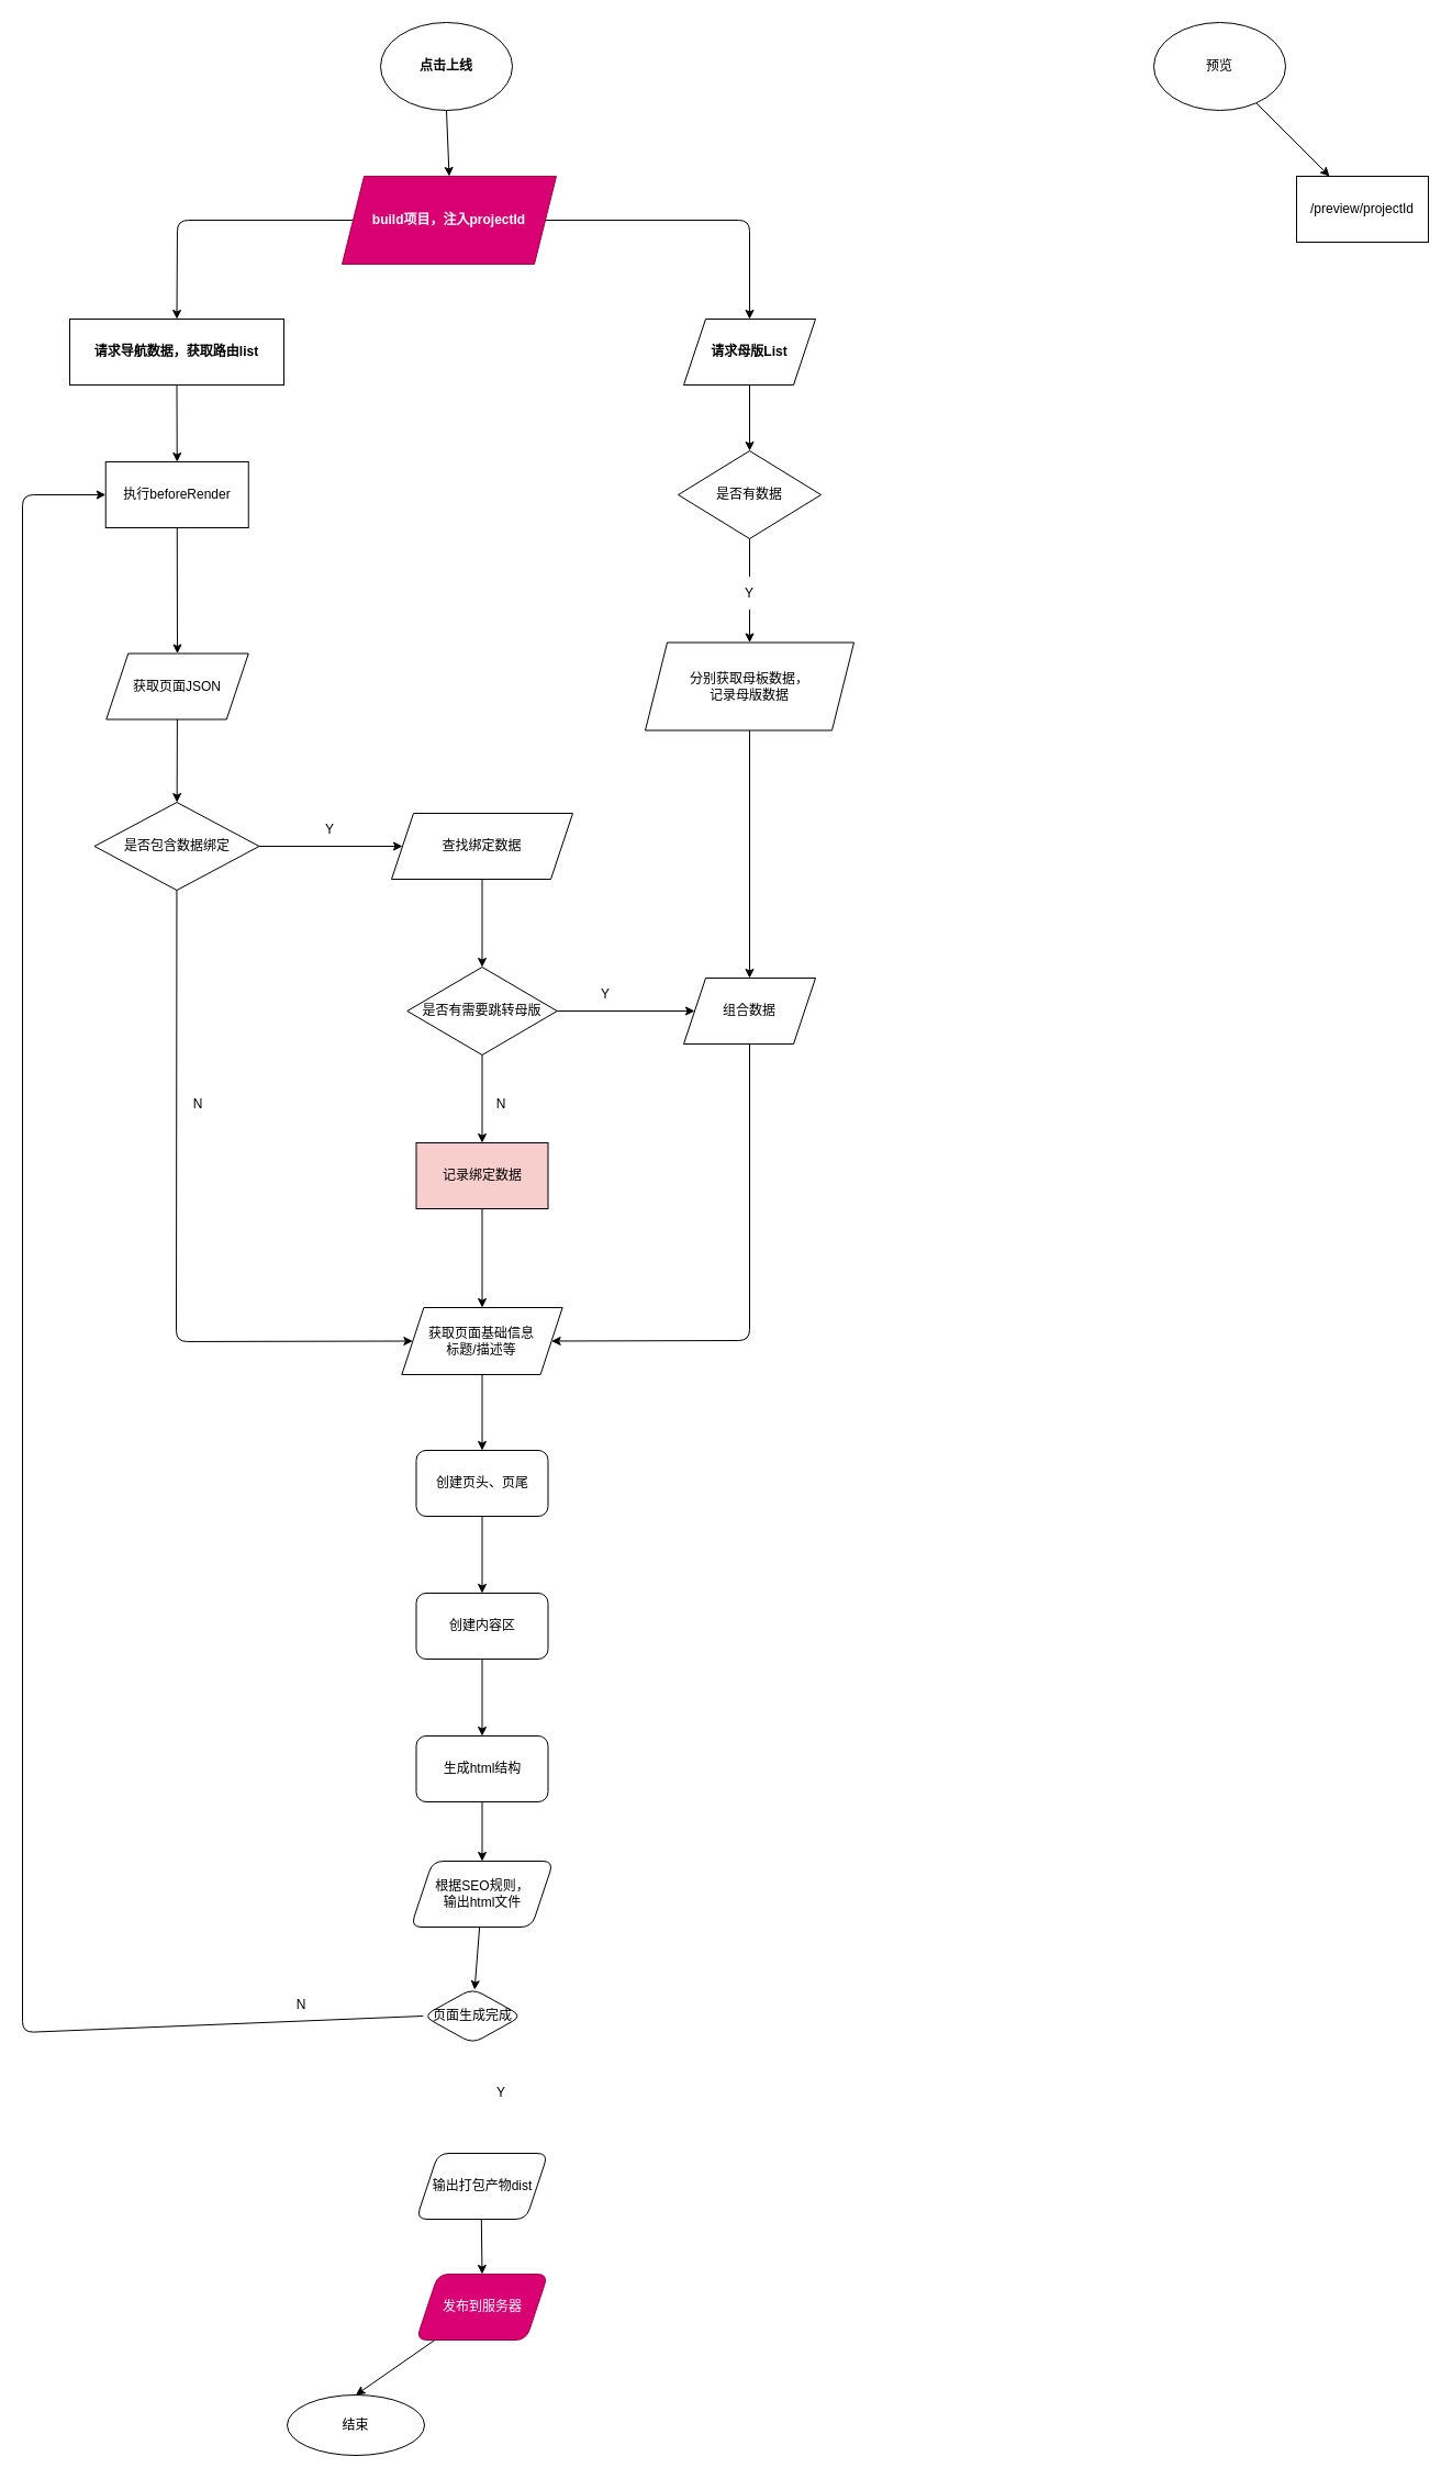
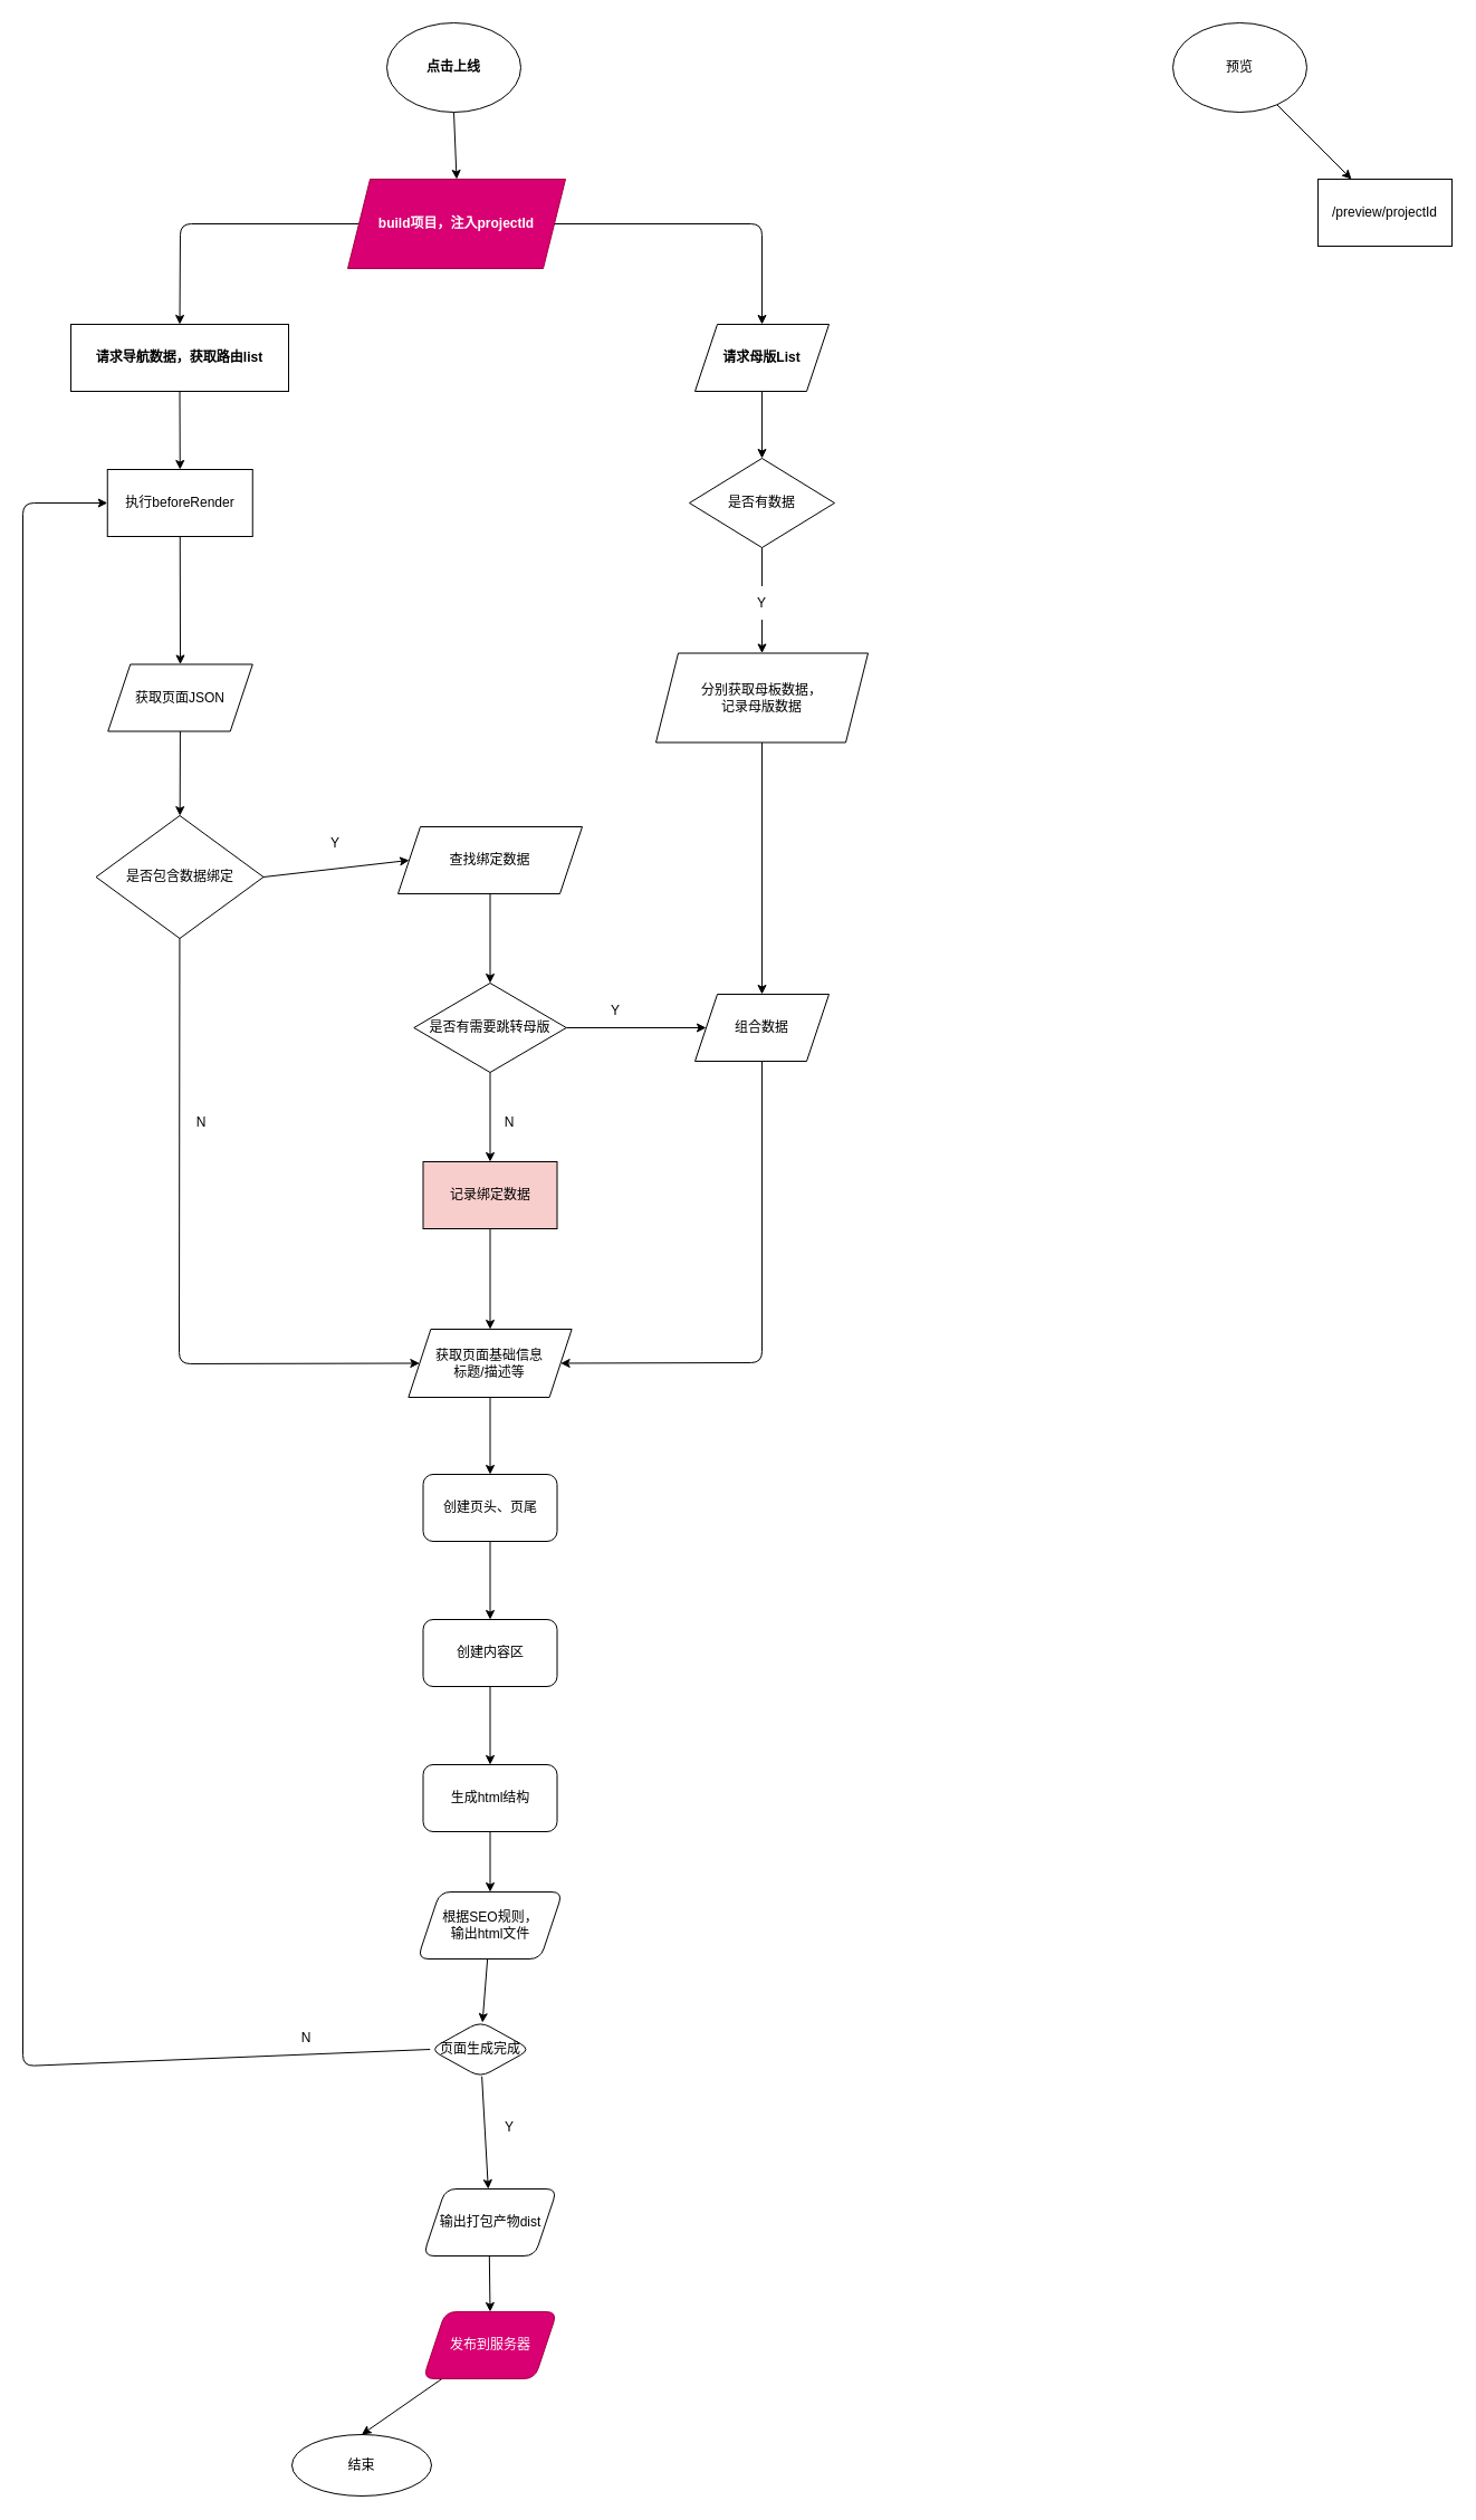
- <mxCell id="35" value="是否包含数据绑定" style="rhombus;whiteSpace=wrap;html=1;" parent="1" vertex="1"><mxGeometry x="85.5" y="730" width="150" height="80" as="geometry" /></mxCell>
+ <mxCell id="35" value="是否包含数据绑定" style="rhombus;whiteSpace=wrap;html=1;" parent="1" vertex="1"><mxGeometry x="85.5" y="730" width="150" height="110" as="geometry" /></mxCell>
+ <mxCell id="51" value="" style="edgeStyle=none;html=1;fontSize=12;" parent="1" source="52" target="26" edge="1"><mxGeometry relative="1" as="geometry" /></mxCell>
